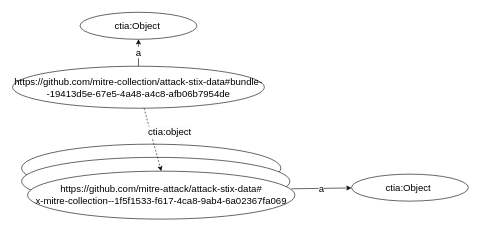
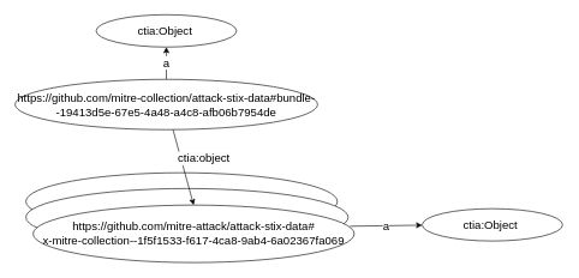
- <mxCell id="8" value="&lt;span style=&quot;color: rgb(0, 0, 0); font-family: Helvetica; font-size: 16px; font-style: normal; font-variant-ligatures: normal; font-variant-caps: normal; font-weight: 400; letter-spacing: normal; orphans: 2; text-align: left; text-indent: 0px; text-transform: none; widows: 2; word-spacing: 0px; -webkit-text-stroke-width: 0px; background-color: rgb(251, 251, 251); text-decoration-thickness: initial; text-decoration-style: initial; text-decoration-color: initial; float: none; display: inline !important;&quot;&gt;ctia:object&lt;/span&gt;" style="endArrow=classic;html=1;rounded=0;fontSize=16;entryX=0.5;entryY=0;entryDx=0;entryDy=0;dashed=1;" parent="1" source="2" target="7" edge="1"><mxGeometry x="-0.08" y="31" width="50" height="50" relative="1" as="geometry"><mxPoint x="450" y="155" as="sourcePoint" /><mxPoint x="595" y="155" as="targetPoint" /><mxPoint as="offset" /></mxGeometry></mxCell>
+ <mxCell id="8" value="&lt;span style=&quot;color: rgb(0, 0, 0); font-family: Helvetica; font-size: 16px; font-style: normal; font-variant-ligatures: normal; font-variant-caps: normal; font-weight: 400; letter-spacing: normal; orphans: 2; text-align: left; text-indent: 0px; text-transform: none; widows: 2; word-spacing: 0px; -webkit-text-stroke-width: 0px; background-color: rgb(251, 251, 251); text-decoration-thickness: initial; text-decoration-style: initial; text-decoration-color: initial; float: none; display: inline !important;&quot;&gt;ctia:object&lt;/span&gt;" style="endArrow=classic;html=1;rounded=0;fontSize=16;entryX=0.5;entryY=0;entryDx=0;entryDy=0;" parent="1" source="2" target="7" edge="1"><mxGeometry x="-0.08" y="31" width="50" height="50" relative="1" as="geometry"><mxPoint x="450" y="155" as="sourcePoint" /><mxPoint x="595" y="155" as="targetPoint" /><mxPoint as="offset" /></mxGeometry></mxCell>
